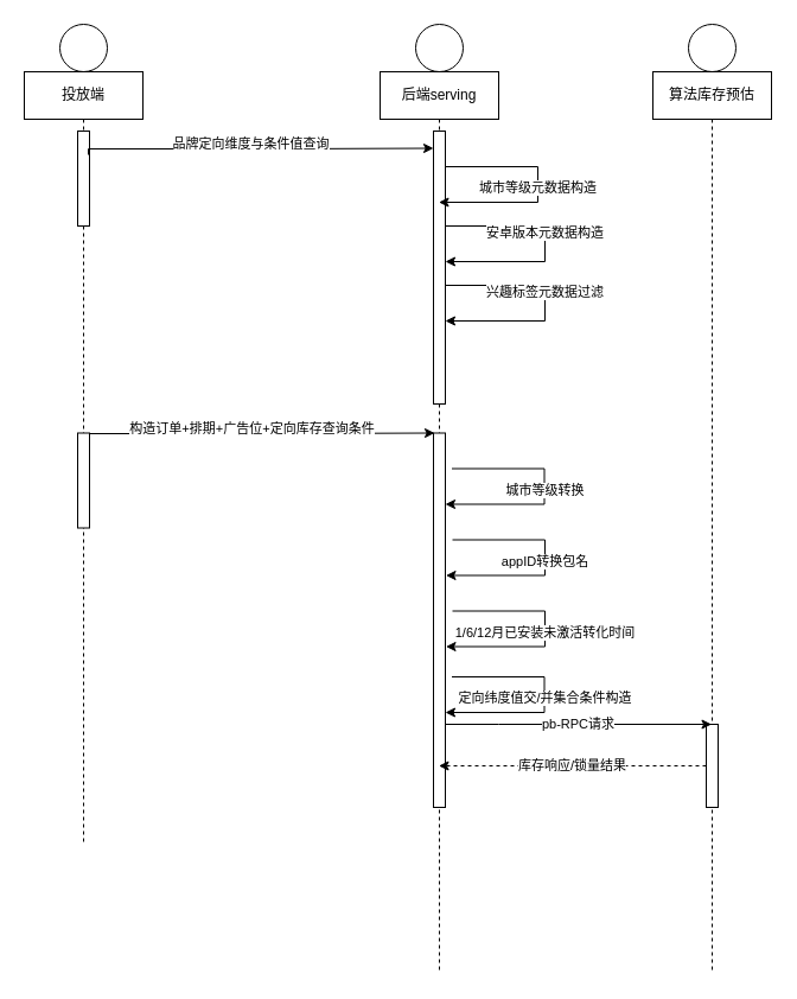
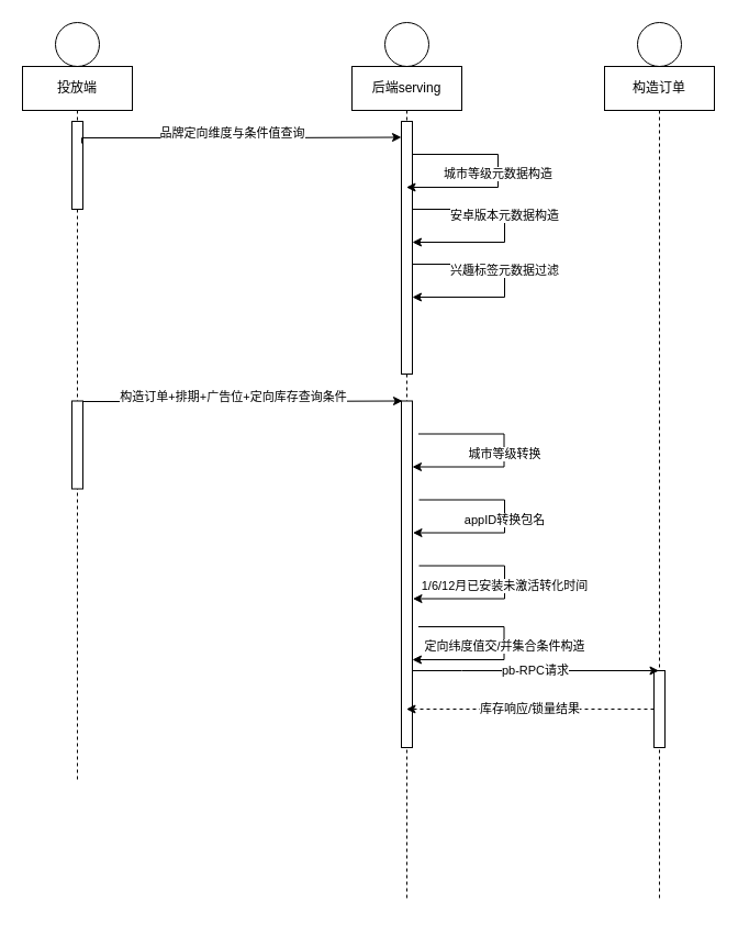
- <mxCell id="12" value="算法库存预估" style="shape=umlLifeline;perimeter=lifelinePerimeter;whiteSpace=wrap;html=1;container=1;collapsible=0;recursiveResize=0;outlineConnect=0;" parent="1" vertex="1"><mxGeometry x="550" y="60" width="100" height="760" as="geometry" /></mxCell>
+ <mxCell id="12" value="构造订单" style="shape=umlLifeline;perimeter=lifelinePerimeter;whiteSpace=wrap;html=1;container=1;collapsible=0;recursiveResize=0;outlineConnect=0;" parent="1" vertex="1"><mxGeometry x="550" y="60" width="100" height="760" as="geometry" /></mxCell>
